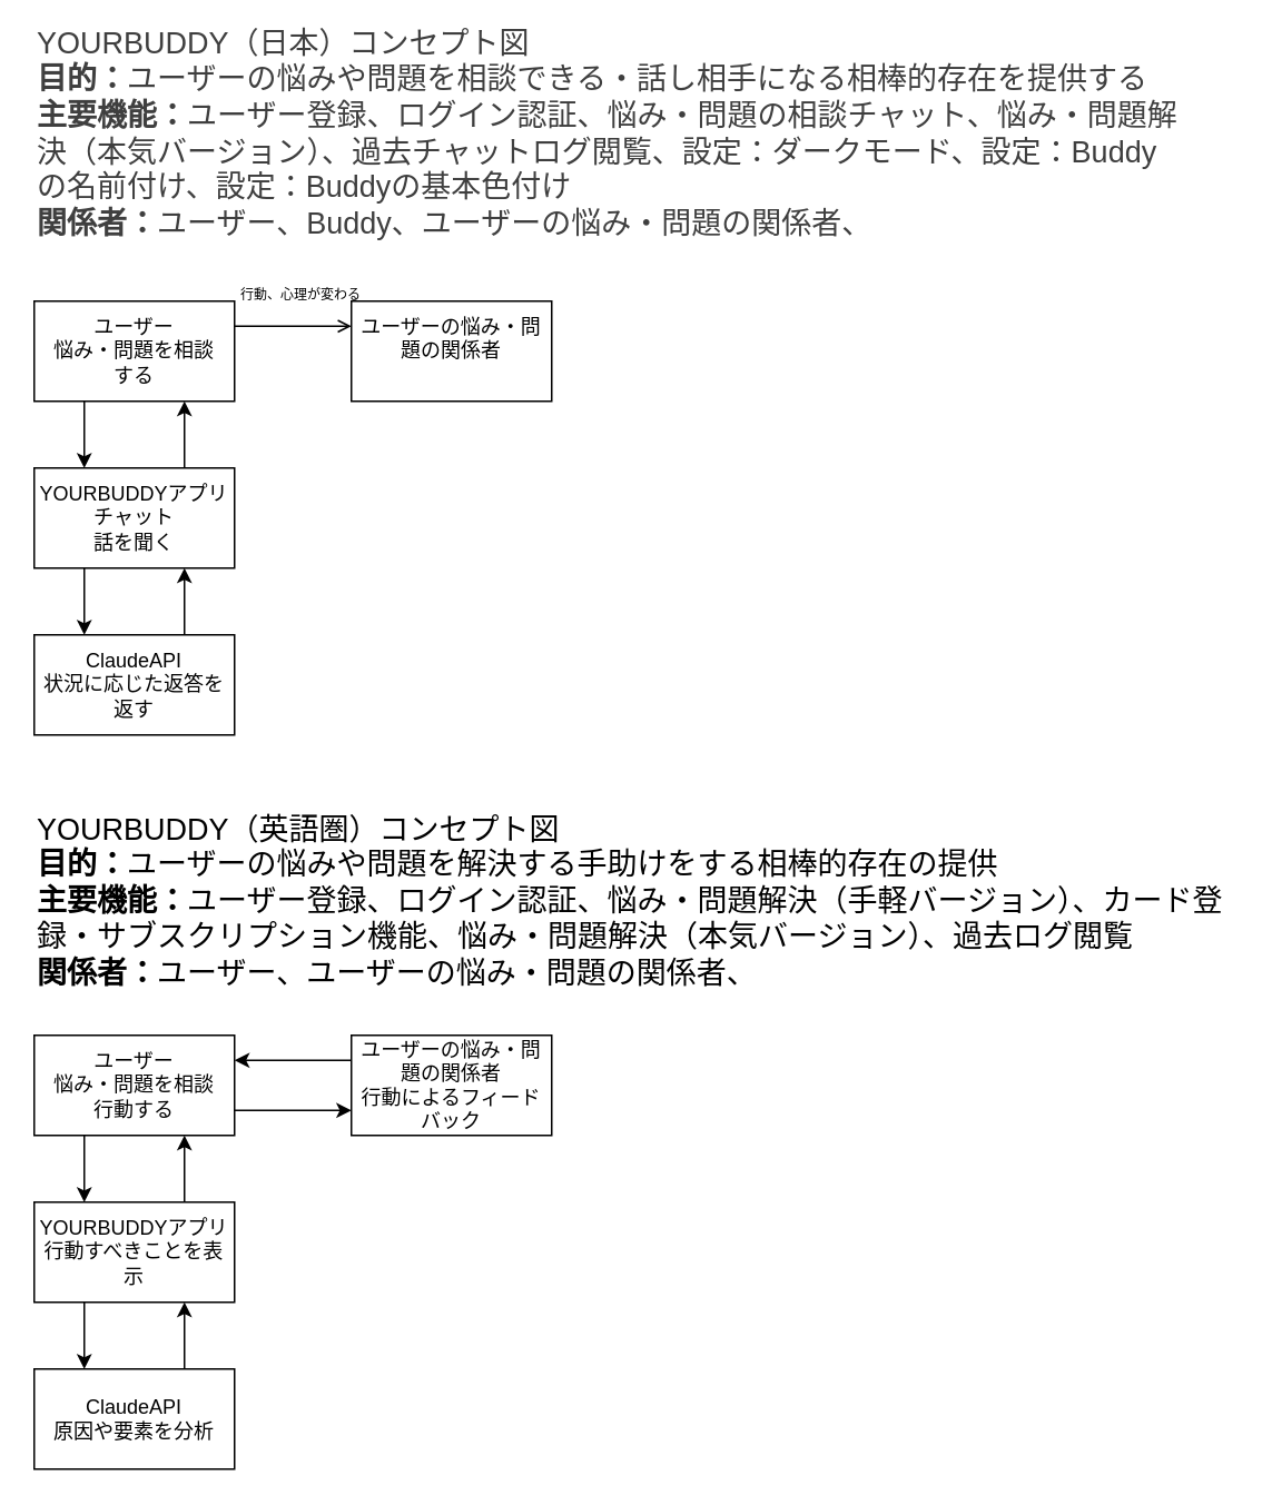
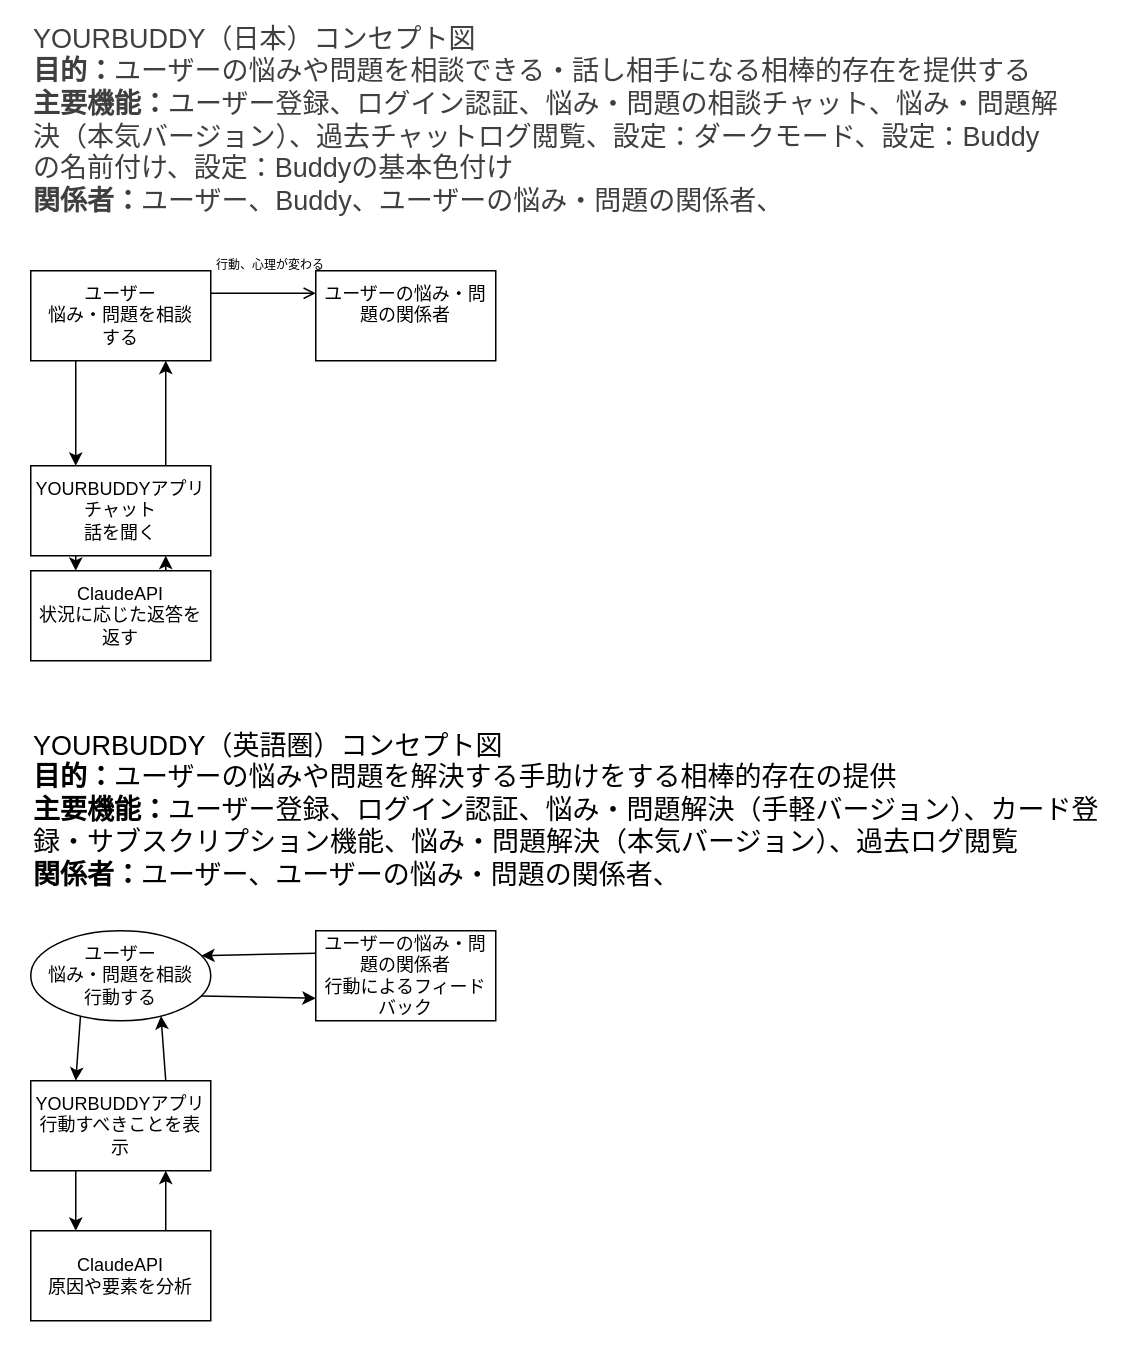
- <mxCell id="22" value="YOURBUDDYアプリチャット&lt;br&gt;話を聞く" style="rounded=0;whiteSpace=wrap;html=1;" parent="1" vertex="1"><mxGeometry x="20" y="280" width="120" height="60" as="geometry" /></mxCell>
+ <mxCell id="22" value="YOURBUDDYアプリチャット&lt;br&gt;話を聞く" style="rounded=0;whiteSpace=wrap;html=1;" parent="1" vertex="1"><mxGeometry x="20" y="310" width="120" height="60" as="geometry" /></mxCell>
- <mxCell id="5" value="ユーザー&lt;br&gt;悩み・問題を相談&lt;br&gt;行動する" style="rounded=0;whiteSpace=wrap;html=1;" parent="1" vertex="1"><mxGeometry x="20" y="620" width="120" height="60" as="geometry" /></mxCell>
+ <mxCell id="5" value="ユーザー&lt;br&gt;悩み・問題を相談&lt;br&gt;行動する" style="ellipse;whiteSpace=wrap;html=1;" parent="1" vertex="1"><mxGeometry x="20" y="620" width="120" height="60" as="geometry" /></mxCell>
